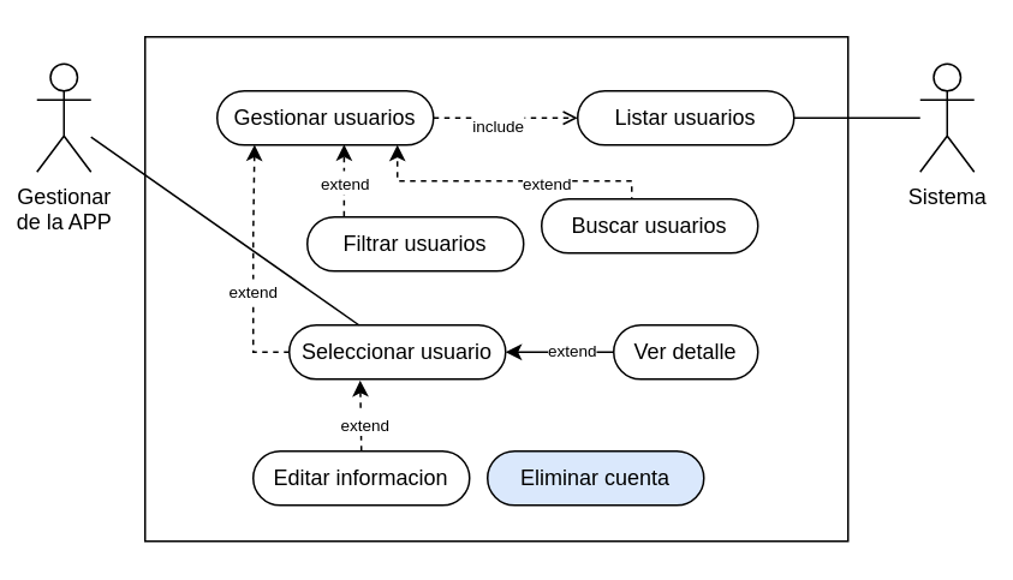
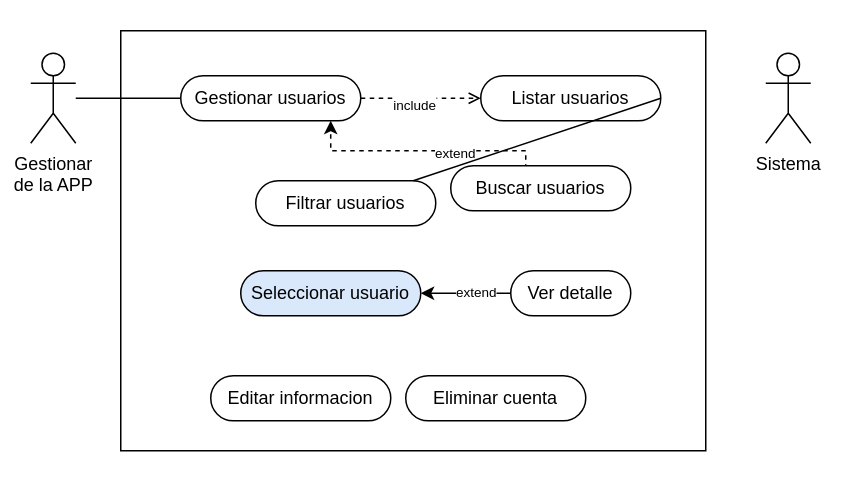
- <mxCell id="19" value="" style="endArrow=none;html=1;rounded=0;exitX=1;exitY=0.5;exitDx=0;exitDy=0;" edge="1" parent="1" source="8" target="9"><mxGeometry width="50" height="50" relative="1" as="geometry"><mxPoint x="290" y="240" as="sourcePoint" /><mxPoint x="340" y="190" as="targetPoint" /></mxGeometry></mxCell>
+ <mxCell id="19" value="" style="endArrow=none;html=1;rounded=0;exitX=1;exitY=0.5;exitDx=0;exitDy=0;" edge="1" parent="1" source="8" target="15"><mxGeometry width="50" height="50" relative="1" as="geometry"><mxPoint x="290" y="240" as="sourcePoint" /><mxPoint x="340" y="190" as="targetPoint" /></mxGeometry></mxCell>
- <mxCell id="13" style="edgeStyle=orthogonalEdgeStyle;rounded=0;orthogonalLoop=1;jettySize=auto;html=1;exitX=0.17;exitY=-0.01;exitDx=0;exitDy=0;entryX=0.587;entryY=0.99;entryDx=0;entryDy=0;entryPerimeter=0;dashed=1;exitPerimeter=0;" edge="1" parent="1" source="15" target="7"><mxGeometry relative="1" as="geometry"><mxPoint x="190" y="185" as="sourcePoint" /><mxPoint x="160" y="95" as="targetPoint" /><Array as="points" /></mxGeometry></mxCell>
- <mxCell id="14" value="&lt;font style=&quot;font-size: 9px;&quot;&gt;extend&lt;/font&gt;" style="edgeLabel;html=1;align=center;verticalAlign=middle;resizable=0;points=[];" vertex="1" connectable="0" parent="13"><mxGeometry x="0.29" relative="1" as="geometry"><mxPoint y="7" as="offset" /></mxGeometry></mxCell>
- <mxCell id="20" value="" style="endArrow=none;html=1;rounded=0;" edge="1" parent="1" source="3" target="16"><mxGeometry width="50" height="50" relative="1" as="geometry"><mxPoint x="290" y="240" as="sourcePoint" /><mxPoint x="340" y="190" as="targetPoint" /></mxGeometry></mxCell>
+ <mxCell id="20" value="" style="endArrow=none;html=1;rounded=0;entryX=0;entryY=0.5;entryDx=0;entryDy=0;" edge="1" parent="1" source="3" target="7"><mxGeometry width="50" height="50" relative="1" as="geometry"><mxPoint x="290" y="240" as="sourcePoint" /><mxPoint x="340" y="190" as="targetPoint" /></mxGeometry></mxCell>
- <mxCell id="17" style="edgeStyle=orthogonalEdgeStyle;rounded=0;orthogonalLoop=1;jettySize=auto;html=1;exitX=0;exitY=0.5;exitDx=0;exitDy=0;entryX=0.173;entryY=0.995;entryDx=0;entryDy=0;entryPerimeter=0;dashed=1;" edge="1" parent="1" source="16" target="7"><mxGeometry relative="1" as="geometry" /></mxCell>
- <mxCell id="18" value="&lt;font style=&quot;font-size: 9px;&quot;&gt;extend&lt;/font&gt;" style="edgeLabel;html=1;align=center;verticalAlign=middle;resizable=0;points=[];" vertex="1" connectable="0" parent="17"><mxGeometry x="-0.39" y="1" relative="1" as="geometry"><mxPoint y="-14" as="offset" /></mxGeometry></mxCell>
- <mxCell id="16" value="Seleccionar usuario" style="rounded=1;whiteSpace=wrap;html=1;arcSize=50;" vertex="1" parent="1"><mxGeometry x="160" y="180" width="120" height="30" as="geometry" /></mxCell>
+ <mxCell id="16" value="Seleccionar usuario" style="rounded=1;whiteSpace=wrap;html=1;arcSize=50;fillColor=#dae8fc;" vertex="1" parent="1"><mxGeometry x="160" y="180" width="120" height="30" as="geometry" /></mxCell>
- <mxCell id="26" style="edgeStyle=orthogonalEdgeStyle;rounded=0;orthogonalLoop=1;jettySize=auto;html=1;exitX=0.5;exitY=0;exitDx=0;exitDy=0;entryX=0.328;entryY=1.024;entryDx=0;entryDy=0;entryPerimeter=0;dashed=1;" edge="1" parent="1" source="24" target="16"><mxGeometry relative="1" as="geometry" /></mxCell>
- <mxCell id="27" value="&lt;font style=&quot;font-size: 9px;&quot;&gt;extend&lt;/font&gt;" style="edgeLabel;html=1;align=center;verticalAlign=middle;resizable=0;points=[];" vertex="1" connectable="0" parent="26"><mxGeometry x="-0.231" y="-2" relative="1" as="geometry"><mxPoint as="offset" /></mxGeometry></mxCell>
- <mxCell id="25" value="Eliminar cuenta" style="rounded=1;whiteSpace=wrap;html=1;arcSize=50;fillColor=#dae8fc;" vertex="1" parent="1"><mxGeometry x="270" y="250" width="120" height="30" as="geometry" /></mxCell>
+ <mxCell id="25" value="Eliminar cuenta" style="rounded=1;whiteSpace=wrap;html=1;arcSize=50;" vertex="1" parent="1"><mxGeometry x="270" y="250" width="120" height="30" as="geometry" /></mxCell>
